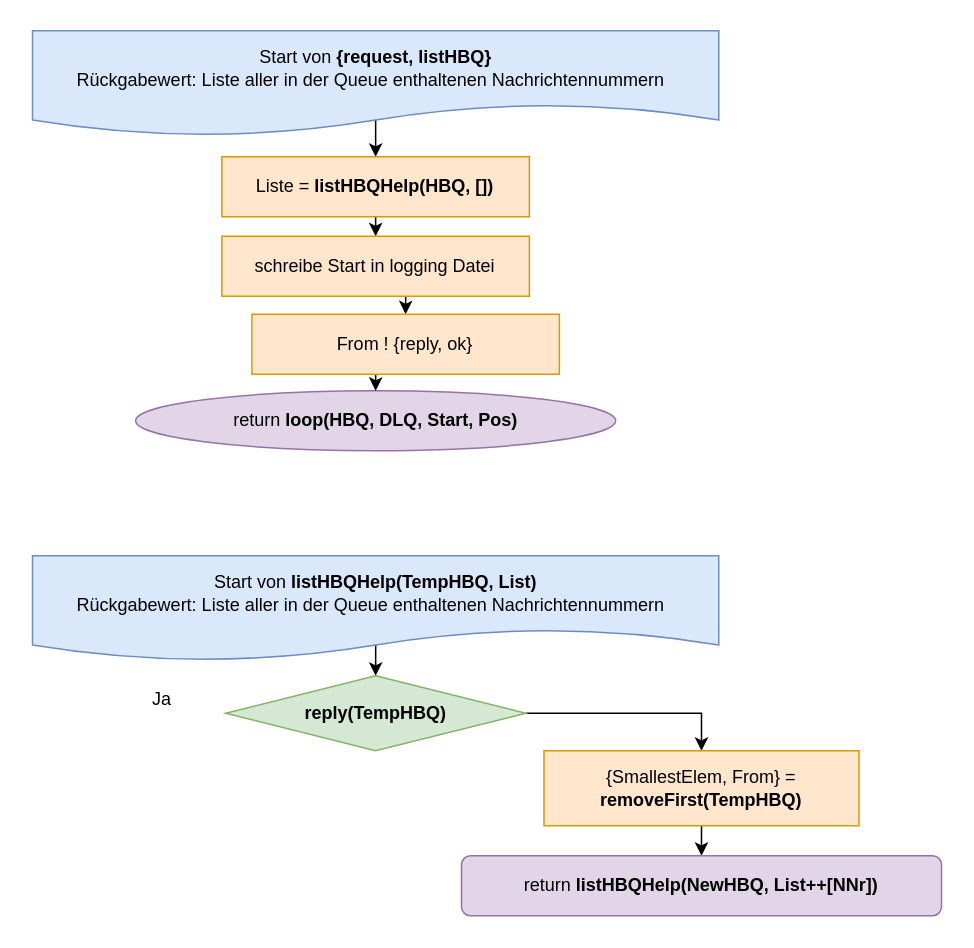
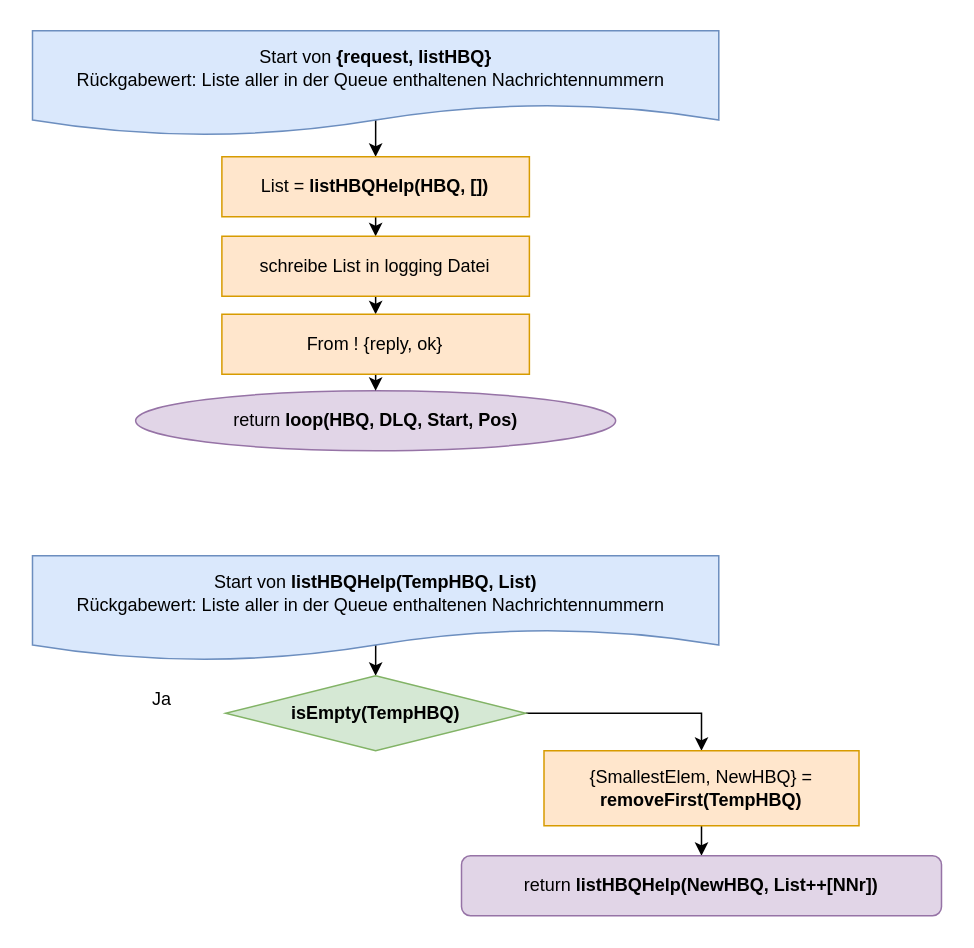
- <mxCell id="6" value="Liste = &lt;b&gt;listHBQHelp(HBQ, [])&lt;/b&gt;" style="rounded=0;whiteSpace=wrap;html=1;fillColor=#ffe6cc;strokeColor=#d79b00;" parent="1" vertex="1"><mxGeometry x="147.26" y="104" width="205" height="40" as="geometry" /></mxCell>
+ <mxCell id="6" value="List = &lt;b&gt;listHBQHelp(HBQ, [])&lt;/b&gt;" style="rounded=0;whiteSpace=wrap;html=1;fillColor=#ffe6cc;strokeColor=#d79b00;" parent="1" vertex="1"><mxGeometry x="147.26" y="104" width="205" height="40" as="geometry" /></mxCell>
- <mxCell id="8" value="schreibe Start in logging Datei" style="rounded=0;whiteSpace=wrap;html=1;fillColor=#ffe6cc;strokeColor=#d79b00;" parent="1" vertex="1"><mxGeometry x="147.26" y="157" width="205" height="40" as="geometry" /></mxCell>
+ <mxCell id="8" value="schreibe List in logging Datei" style="rounded=0;whiteSpace=wrap;html=1;fillColor=#ffe6cc;strokeColor=#d79b00;" parent="1" vertex="1"><mxGeometry x="147.26" y="157" width="205" height="40" as="geometry" /></mxCell>
- <mxCell id="10" value="From ! {reply, ok}" style="rounded=0;whiteSpace=wrap;html=1;fillColor=#ffe6cc;strokeColor=#d79b00;" parent="1" vertex="1"><mxGeometry x="167.26" y="209" width="205" height="40" as="geometry" /></mxCell>
+ <mxCell id="10" value="From ! {reply, ok}" style="rounded=0;whiteSpace=wrap;html=1;fillColor=#ffe6cc;strokeColor=#d79b00;" parent="1" vertex="1"><mxGeometry x="147.26" y="209" width="205" height="40" as="geometry" /></mxCell>
- <mxCell id="14" value="reply(TempHBQ)" style="rhombus;whiteSpace=wrap;html=1;rounded=0;fillColor=#d5e8d4;strokeColor=#82b366;fontStyle=1" parent="1" vertex="1"><mxGeometry x="149.76" y="450" width="200" height="50" as="geometry" /></mxCell>
+ <mxCell id="14" value="isEmpty(TempHBQ)" style="rhombus;whiteSpace=wrap;html=1;rounded=0;fillColor=#d5e8d4;strokeColor=#82b366;fontStyle=1" parent="1" vertex="1"><mxGeometry x="149.76" y="450" width="200" height="50" as="geometry" /></mxCell>
- <mxCell id="16" value="{SmallestElem, From} =&lt;br&gt;&lt;b&gt;removeFirst(TempHBQ)&lt;/b&gt;" style="rounded=0;whiteSpace=wrap;html=1;fillColor=#ffe6cc;strokeColor=#d79b00;" parent="1" vertex="1"><mxGeometry x="362" y="500" width="210" height="50" as="geometry" /></mxCell>
+ <mxCell id="16" value="{SmallestElem, NewHBQ} =&lt;br&gt;&lt;b&gt;removeFirst(TempHBQ)&lt;/b&gt;" style="rounded=0;whiteSpace=wrap;html=1;fillColor=#ffe6cc;strokeColor=#d79b00;" parent="1" vertex="1"><mxGeometry x="362" y="500" width="210" height="50" as="geometry" /></mxCell>
